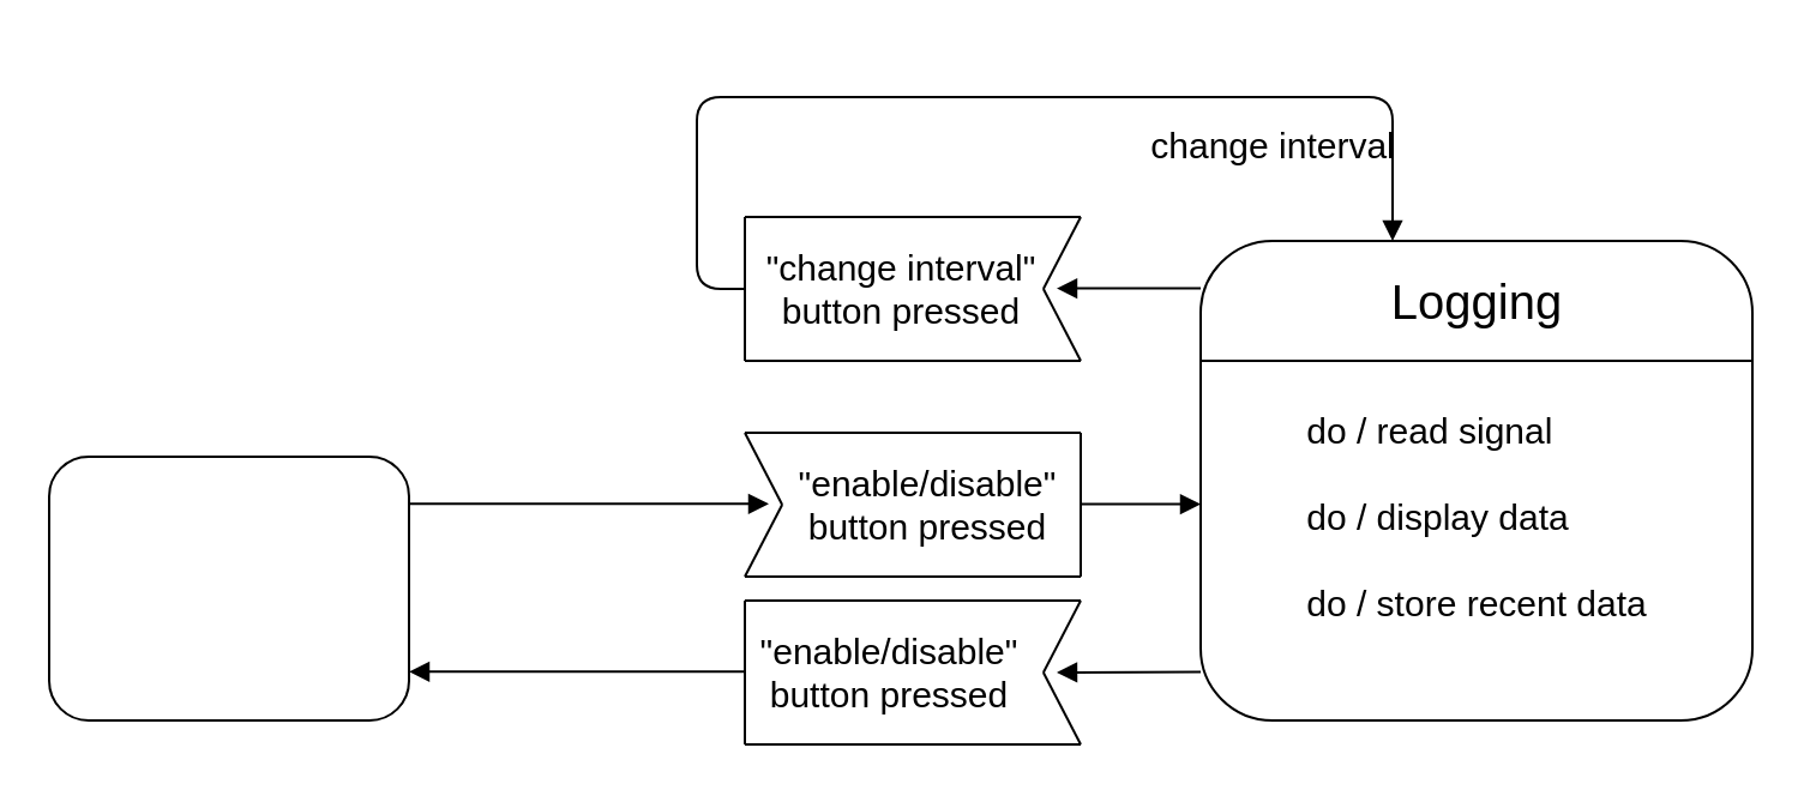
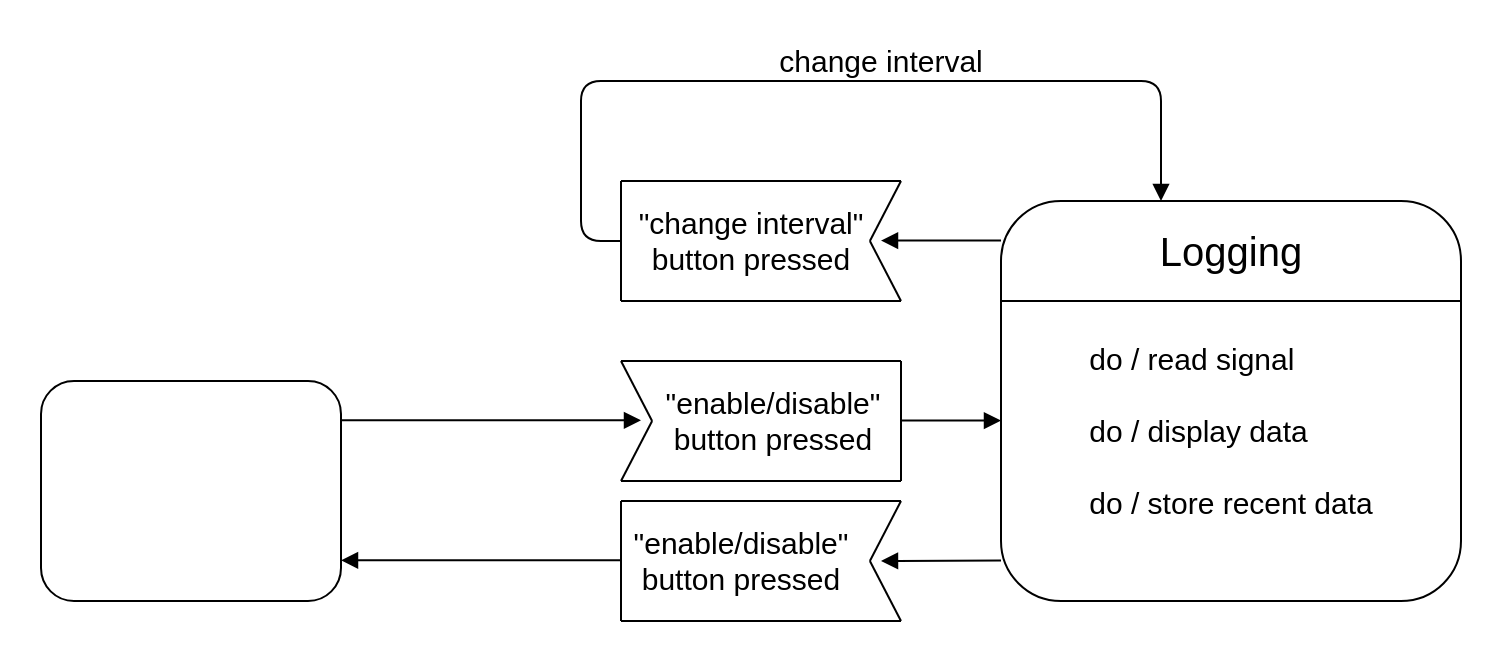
- <mxCell id="36" value="change interval" style="text;html=1;align=center;verticalAlign=middle;resizable=0;points=[];autosize=1;fontSize=15;" vertex="1" parent="1"><mxGeometry x="470" y="50" width="120" height="20" as="geometry" /></mxCell>
+ <mxCell id="36" value="change interval" style="text;html=1;align=center;verticalAlign=middle;resizable=0;points=[];autosize=1;fontSize=15;" vertex="1" parent="1"><mxGeometry x="380" y="20" width="120" height="20" as="geometry" /></mxCell>
